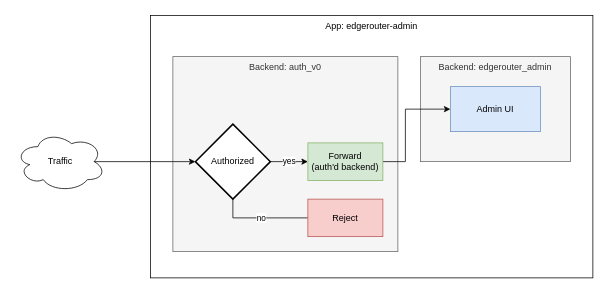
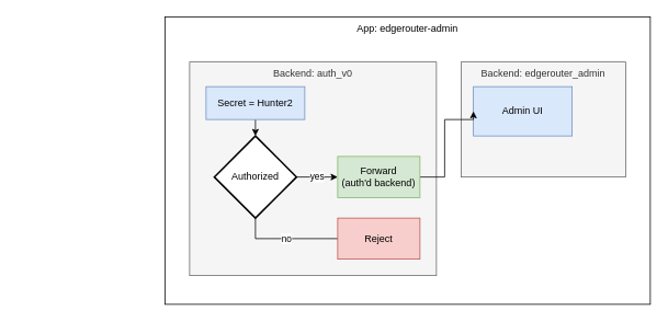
+ <mxCell id="5" value="Secret = Hunter2" style="rounded=0;whiteSpace=wrap;html=1;fillColor=#dae8fc;strokeColor=#6c8ebf;" vertex="1" parent="1"><mxGeometry x="250" y="105" width="120" height="40" as="geometry" /></mxCell>
- <mxCell id="7" value="Admin UI" style="rounded=0;whiteSpace=wrap;html=1;fillColor=#dae8fc;strokeColor=#6c8ebf;" vertex="1" parent="1"><mxGeometry x="600" y="115" width="120" height="60" as="geometry" /></mxCell>
+ <mxCell id="7" value="Admin UI" style="rounded=0;whiteSpace=wrap;html=1;fillColor=#dae8fc;strokeColor=#6c8ebf;" vertex="1" parent="1"><mxGeometry x="575" y="105" width="120" height="60" as="geometry" /></mxCell>
+ <mxCell id="4" style="edgeStyle=orthogonalEdgeStyle;rounded=0;orthogonalLoop=1;jettySize=auto;html=1;exitX=0.5;exitY=1;exitDx=0;exitDy=0;entryX=0.5;entryY=0;entryDx=0;entryDy=0;entryPerimeter=0;" edge="1" parent="1" source="5" target="10"><mxGeometry relative="1" as="geometry" /></mxCell>
- <mxCell id="12" value="Traffic" style="ellipse;shape=cloud;whiteSpace=wrap;html=1;" vertex="1" parent="1"><mxGeometry x="20" y="175" width="120" height="80" as="geometry" /></mxCell>
- <mxCell id="11" style="edgeStyle=orthogonalEdgeStyle;rounded=0;orthogonalLoop=1;jettySize=auto;html=1;exitX=0.875;exitY=0.5;exitDx=0;exitDy=0;exitPerimeter=0;entryX=0;entryY=0.5;entryDx=0;entryDy=0;entryPerimeter=0;" edge="1" parent="1" source="12" target="10"><mxGeometry relative="1" as="geometry" /></mxCell>
